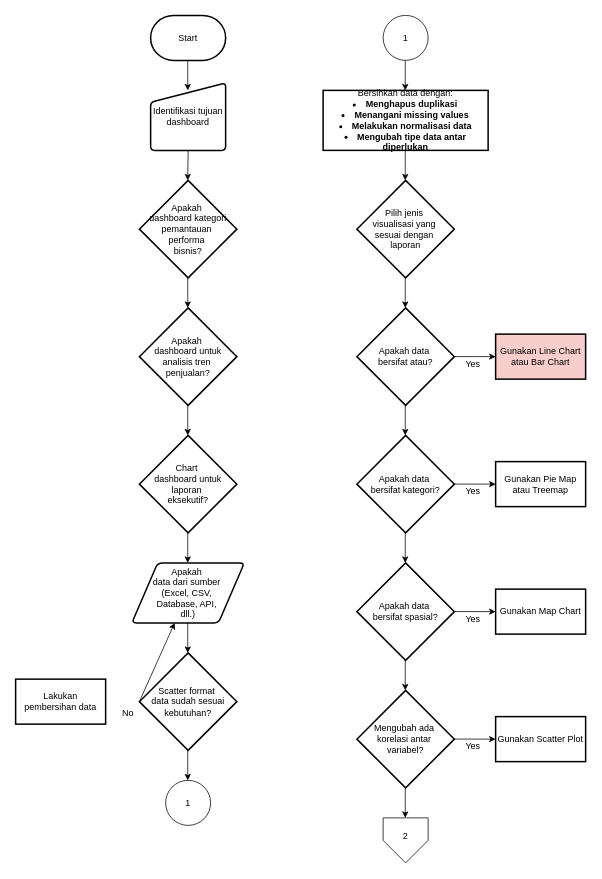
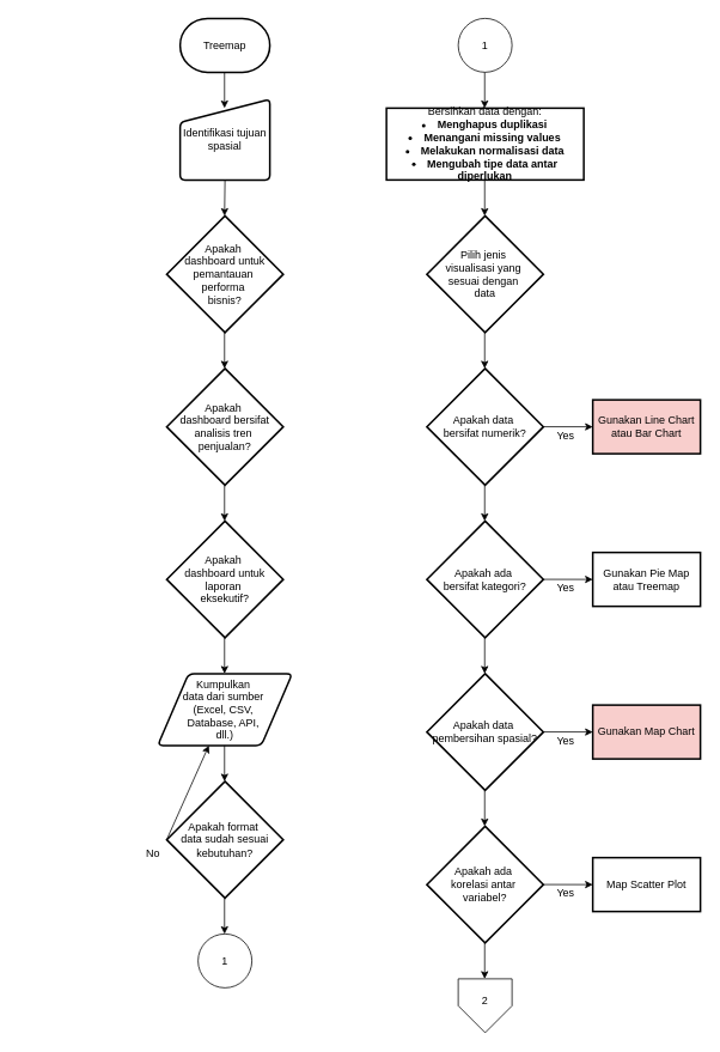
- <mxCell id="3" value="Start" style="strokeWidth=2;html=1;shape=mxgraph.flowchart.terminator;whiteSpace=wrap;" vertex="1" parent="1"><mxGeometry x="200" y="20" width="100" height="60" as="geometry" /></mxCell>
+ <mxCell id="3" value="Treemap" style="strokeWidth=2;html=1;shape=mxgraph.flowchart.terminator;whiteSpace=wrap;" vertex="1" parent="1"><mxGeometry x="200" y="20" width="100" height="60" as="geometry" /></mxCell>
- <mxCell id="4" value="Identifikasi tujuan dashboard" style="html=1;strokeWidth=2;shape=manualInput;whiteSpace=wrap;rounded=1;size=26;arcSize=11;" vertex="1" parent="1"><mxGeometry x="200" y="110" width="100" height="90" as="geometry" /></mxCell>
+ <mxCell id="4" value="Identifikasi tujuan spasial" style="html=1;strokeWidth=2;shape=manualInput;whiteSpace=wrap;rounded=1;size=26;arcSize=11;" vertex="1" parent="1"><mxGeometry x="200" y="110" width="100" height="90" as="geometry" /></mxCell>
- <mxCell id="5" value="Apakah&amp;nbsp;&lt;div&gt;dashboard kategori pemantauan&amp;nbsp;&lt;/div&gt;&lt;div&gt;performa&amp;nbsp;&lt;/div&gt;&lt;div&gt;bisnis?&lt;/div&gt;" style="strokeWidth=2;html=1;shape=mxgraph.flowchart.decision;whiteSpace=wrap;" vertex="1" parent="1"><mxGeometry x="185" y="240" width="130" height="130" as="geometry" /></mxCell>
+ <mxCell id="5" value="Apakah&amp;nbsp;&lt;div&gt;dashboard untuk pemantauan&amp;nbsp;&lt;/div&gt;&lt;div&gt;performa&amp;nbsp;&lt;/div&gt;&lt;div&gt;bisnis?&lt;/div&gt;" style="strokeWidth=2;html=1;shape=mxgraph.flowchart.decision;whiteSpace=wrap;" vertex="1" parent="1"><mxGeometry x="185" y="240" width="130" height="130" as="geometry" /></mxCell>
- <mxCell id="27" value="Pilih jenis&amp;nbsp;&lt;div&gt;visualisasi yang&amp;nbsp;&lt;/div&gt;&lt;div&gt;sesuai dengan&amp;nbsp;&lt;/div&gt;&lt;div&gt;laporan&lt;br&gt;&lt;/div&gt;" style="strokeWidth=2;html=1;shape=mxgraph.flowchart.decision;whiteSpace=wrap;" vertex="1" parent="1"><mxGeometry x="475" y="240" width="130" height="130" as="geometry" /></mxCell>
+ <mxCell id="27" value="Pilih jenis&amp;nbsp;&lt;div&gt;visualisasi yang&amp;nbsp;&lt;/div&gt;&lt;div&gt;sesuai dengan&amp;nbsp;&lt;/div&gt;&lt;div&gt;data&lt;br&gt;&lt;/div&gt;" style="strokeWidth=2;html=1;shape=mxgraph.flowchart.decision;whiteSpace=wrap;" vertex="1" parent="1"><mxGeometry x="475" y="240" width="130" height="130" as="geometry" /></mxCell>
- <mxCell id="7" value="Apakah&amp;nbsp;&lt;div&gt;dashboard untuk analisis tren&amp;nbsp;&lt;/div&gt;&lt;div&gt;penjualan?&lt;/div&gt;" style="strokeWidth=2;html=1;shape=mxgraph.flowchart.decision;whiteSpace=wrap;" vertex="1" parent="1"><mxGeometry x="185" y="410" width="130" height="130" as="geometry" /></mxCell>
+ <mxCell id="7" value="Apakah&amp;nbsp;&lt;div&gt;dashboard bersifat analisis tren&amp;nbsp;&lt;/div&gt;&lt;div&gt;penjualan?&lt;/div&gt;" style="strokeWidth=2;html=1;shape=mxgraph.flowchart.decision;whiteSpace=wrap;" vertex="1" parent="1"><mxGeometry x="185" y="410" width="130" height="130" as="geometry" /></mxCell>
- <mxCell id="29" value="&lt;div&gt;Apakah data&amp;nbsp;&lt;/div&gt;&lt;div&gt;bersifat atau?&lt;br&gt;&lt;/div&gt;" style="strokeWidth=2;html=1;shape=mxgraph.flowchart.decision;whiteSpace=wrap;" vertex="1" parent="1"><mxGeometry x="475" y="410" width="130" height="130" as="geometry" /></mxCell>
+ <mxCell id="29" value="&lt;div&gt;Apakah data&amp;nbsp;&lt;/div&gt;&lt;div&gt;bersifat numerik?&lt;br&gt;&lt;/div&gt;" style="strokeWidth=2;html=1;shape=mxgraph.flowchart.decision;whiteSpace=wrap;" vertex="1" parent="1"><mxGeometry x="475" y="410" width="130" height="130" as="geometry" /></mxCell>
- <mxCell id="9" value="Chart&amp;nbsp;&lt;div&gt;dashboard untuk laporan&amp;nbsp;&lt;/div&gt;&lt;div&gt;eksekutif?&lt;/div&gt;" style="strokeWidth=2;html=1;shape=mxgraph.flowchart.decision;whiteSpace=wrap;" vertex="1" parent="1"><mxGeometry x="185" y="580" width="130" height="130" as="geometry" /></mxCell>
+ <mxCell id="9" value="Apakah&amp;nbsp;&lt;div&gt;dashboard untuk laporan&amp;nbsp;&lt;/div&gt;&lt;div&gt;eksekutif?&lt;/div&gt;" style="strokeWidth=2;html=1;shape=mxgraph.flowchart.decision;whiteSpace=wrap;" vertex="1" parent="1"><mxGeometry x="185" y="580" width="130" height="130" as="geometry" /></mxCell>
- <mxCell id="34" value="&lt;div&gt;Apakah data&amp;nbsp;&lt;/div&gt;&lt;div&gt;bersifat kategori?&lt;br&gt;&lt;/div&gt;" style="strokeWidth=2;html=1;shape=mxgraph.flowchart.decision;whiteSpace=wrap;" vertex="1" parent="1"><mxGeometry x="475" y="580" width="130" height="130" as="geometry" /></mxCell>
+ <mxCell id="34" value="&lt;div&gt;Apakah ada&amp;nbsp;&lt;/div&gt;&lt;div&gt;bersifat kategori?&lt;br&gt;&lt;/div&gt;" style="strokeWidth=2;html=1;shape=mxgraph.flowchart.decision;whiteSpace=wrap;" vertex="1" parent="1"><mxGeometry x="475" y="580" width="130" height="130" as="geometry" /></mxCell>
- <mxCell id="11" value="Apakah&amp;nbsp;&lt;div&gt;data dari&amp;nbsp;&lt;span style=&quot;background-color: transparent; color: light-dark(rgb(0, 0, 0), rgb(255, 255, 255));&quot;&gt;sumber&amp;nbsp;&lt;/span&gt;&lt;/div&gt;&lt;div&gt;&lt;span style=&quot;background-color: transparent; color: light-dark(rgb(0, 0, 0), rgb(255, 255, 255));&quot;&gt;(Excel, CSV,&amp;nbsp;&lt;/span&gt;&lt;/div&gt;&lt;div&gt;&lt;span style=&quot;background-color: transparent; color: light-dark(rgb(0, 0, 0), rgb(255, 255, 255));&quot;&gt;Database, API,&amp;nbsp;&lt;/span&gt;&lt;/div&gt;&lt;div&gt;&lt;span style=&quot;background-color: transparent; color: light-dark(rgb(0, 0, 0), rgb(255, 255, 255));&quot;&gt;dll.)&lt;/span&gt;&lt;/div&gt;" style="shape=parallelogram;html=1;strokeWidth=2;perimeter=parallelogramPerimeter;whiteSpace=wrap;rounded=1;arcSize=12;size=0.23;" vertex="1" parent="1"><mxGeometry x="175" y="750" width="150" height="80" as="geometry" /></mxCell>
+ <mxCell id="11" value="Kumpulkan&amp;nbsp;&lt;div&gt;data dari&amp;nbsp;&lt;span style=&quot;background-color: transparent; color: light-dark(rgb(0, 0, 0), rgb(255, 255, 255));&quot;&gt;sumber&amp;nbsp;&lt;/span&gt;&lt;/div&gt;&lt;div&gt;&lt;span style=&quot;background-color: transparent; color: light-dark(rgb(0, 0, 0), rgb(255, 255, 255));&quot;&gt;(Excel, CSV,&amp;nbsp;&lt;/span&gt;&lt;/div&gt;&lt;div&gt;&lt;span style=&quot;background-color: transparent; color: light-dark(rgb(0, 0, 0), rgb(255, 255, 255));&quot;&gt;Database, API,&amp;nbsp;&lt;/span&gt;&lt;/div&gt;&lt;div&gt;&lt;span style=&quot;background-color: transparent; color: light-dark(rgb(0, 0, 0), rgb(255, 255, 255));&quot;&gt;dll.)&lt;/span&gt;&lt;/div&gt;" style="shape=parallelogram;html=1;strokeWidth=2;perimeter=parallelogramPerimeter;whiteSpace=wrap;rounded=1;arcSize=12;size=0.23;" vertex="1" parent="1"><mxGeometry x="175" y="750" width="150" height="80" as="geometry" /></mxCell>
- <mxCell id="39" value="&lt;div&gt;Apakah data&amp;nbsp;&lt;/div&gt;&lt;div&gt;bersifat spasial?&lt;br&gt;&lt;/div&gt;" style="strokeWidth=2;html=1;shape=mxgraph.flowchart.decision;whiteSpace=wrap;" vertex="1" parent="1"><mxGeometry x="475" y="750" width="130" height="130" as="geometry" /></mxCell>
+ <mxCell id="39" value="&lt;div&gt;Apakah data&amp;nbsp;&lt;/div&gt;&lt;div&gt;pembersihan spasial?&lt;br&gt;&lt;/div&gt;" style="strokeWidth=2;html=1;shape=mxgraph.flowchart.decision;whiteSpace=wrap;" vertex="1" parent="1"><mxGeometry x="475" y="750" width="130" height="130" as="geometry" /></mxCell>
- <mxCell id="42" value="Gunakan Map Chart" style="whiteSpace=wrap;html=1;strokeWidth=2;" vertex="1" parent="1"><mxGeometry x="660" y="785" width="120" height="60" as="geometry" /></mxCell>
+ <mxCell id="42" value="Gunakan Map Chart" style="whiteSpace=wrap;html=1;strokeWidth=2;fillColor=#f8cecc;" vertex="1" parent="1"><mxGeometry x="660" y="785" width="120" height="60" as="geometry" /></mxCell>
- <mxCell id="14" value="Lakukan pembersihan data" style="whiteSpace=wrap;html=1;strokeWidth=2;" vertex="1" parent="1"><mxGeometry x="20" y="905" width="120" height="60" as="geometry" /></mxCell>
- <mxCell id="13" value="Scatter format&amp;nbsp;&lt;div&gt;data sudah sesuai kebutuhan?&lt;br&gt;&lt;/div&gt;" style="strokeWidth=2;html=1;shape=mxgraph.flowchart.decision;whiteSpace=wrap;" vertex="1" parent="1"><mxGeometry x="185" y="870" width="130" height="130" as="geometry" /></mxCell>
+ <mxCell id="13" value="Apakah format&amp;nbsp;&lt;div&gt;data sudah sesuai kebutuhan?&lt;br&gt;&lt;/div&gt;" style="strokeWidth=2;html=1;shape=mxgraph.flowchart.decision;whiteSpace=wrap;" vertex="1" parent="1"><mxGeometry x="185" y="870" width="130" height="130" as="geometry" /></mxCell>
- <mxCell id="44" value="&lt;div&gt;Mengubah ada&amp;nbsp;&lt;/div&gt;&lt;div&gt;korelasi antar&amp;nbsp;&lt;/div&gt;&lt;div&gt;variabel?&lt;br&gt;&lt;/div&gt;" style="strokeWidth=2;html=1;shape=mxgraph.flowchart.decision;whiteSpace=wrap;" vertex="1" parent="1"><mxGeometry x="475" y="920" width="130" height="130" as="geometry" /></mxCell>
+ <mxCell id="44" value="&lt;div&gt;Apakah ada&amp;nbsp;&lt;/div&gt;&lt;div&gt;korelasi antar&amp;nbsp;&lt;/div&gt;&lt;div&gt;variabel?&lt;br&gt;&lt;/div&gt;" style="strokeWidth=2;html=1;shape=mxgraph.flowchart.decision;whiteSpace=wrap;" vertex="1" parent="1"><mxGeometry x="475" y="920" width="130" height="130" as="geometry" /></mxCell>
- <mxCell id="47" value="Gunakan Scatter Plot" style="whiteSpace=wrap;html=1;strokeWidth=2;" vertex="1" parent="1"><mxGeometry x="660" y="955" width="120" height="60" as="geometry" /></mxCell>
+ <mxCell id="47" value="Map Scatter Plot" style="whiteSpace=wrap;html=1;strokeWidth=2;" vertex="1" parent="1"><mxGeometry x="660" y="955" width="120" height="60" as="geometry" /></mxCell>
